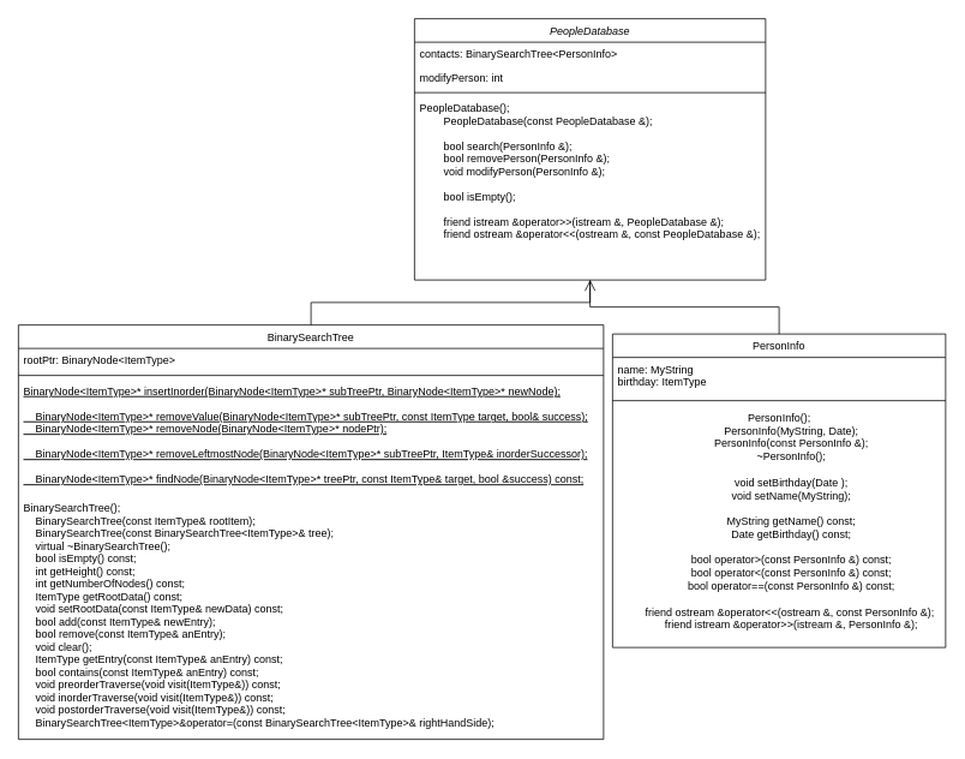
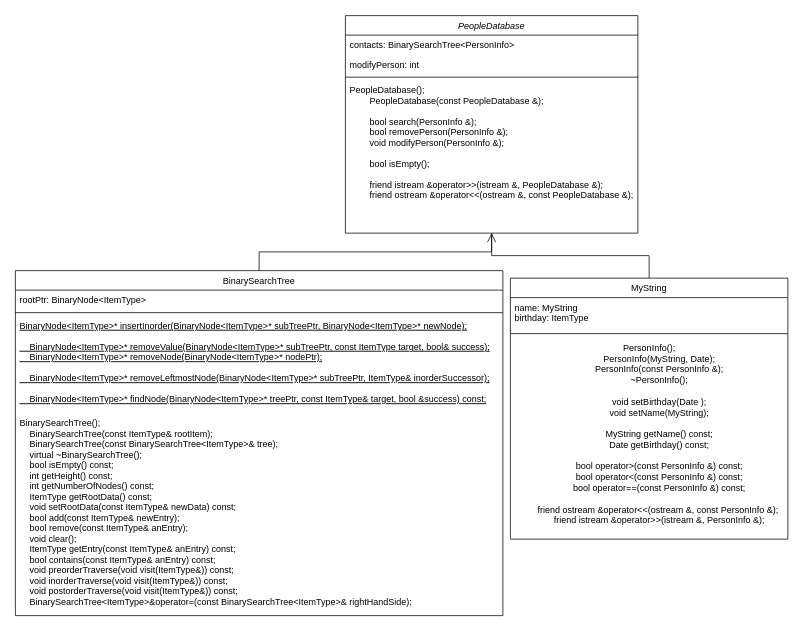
- <mxCell id="13" value="PersonInfo" style="swimlane;fontStyle=0;align=center;verticalAlign=top;childLayout=stackLayout;horizontal=1;startSize=26;horizontalStack=0;resizeParent=1;resizeLast=0;collapsible=1;marginBottom=0;rounded=0;shadow=0;strokeWidth=1;" parent="1" vertex="1"><mxGeometry x="680" y="370" width="370" height="348" as="geometry"><mxRectangle x="340" y="380" width="170" height="26" as="alternateBounds" /></mxGeometry></mxCell>
+ <mxCell id="13" value="MyString" style="swimlane;fontStyle=0;align=center;verticalAlign=top;childLayout=stackLayout;horizontal=1;startSize=26;horizontalStack=0;resizeParent=1;resizeLast=0;collapsible=1;marginBottom=0;rounded=0;shadow=0;strokeWidth=1;" parent="1" vertex="1"><mxGeometry x="680" y="370" width="370" height="348" as="geometry"><mxRectangle x="340" y="380" width="170" height="26" as="alternateBounds" /></mxGeometry></mxCell>
